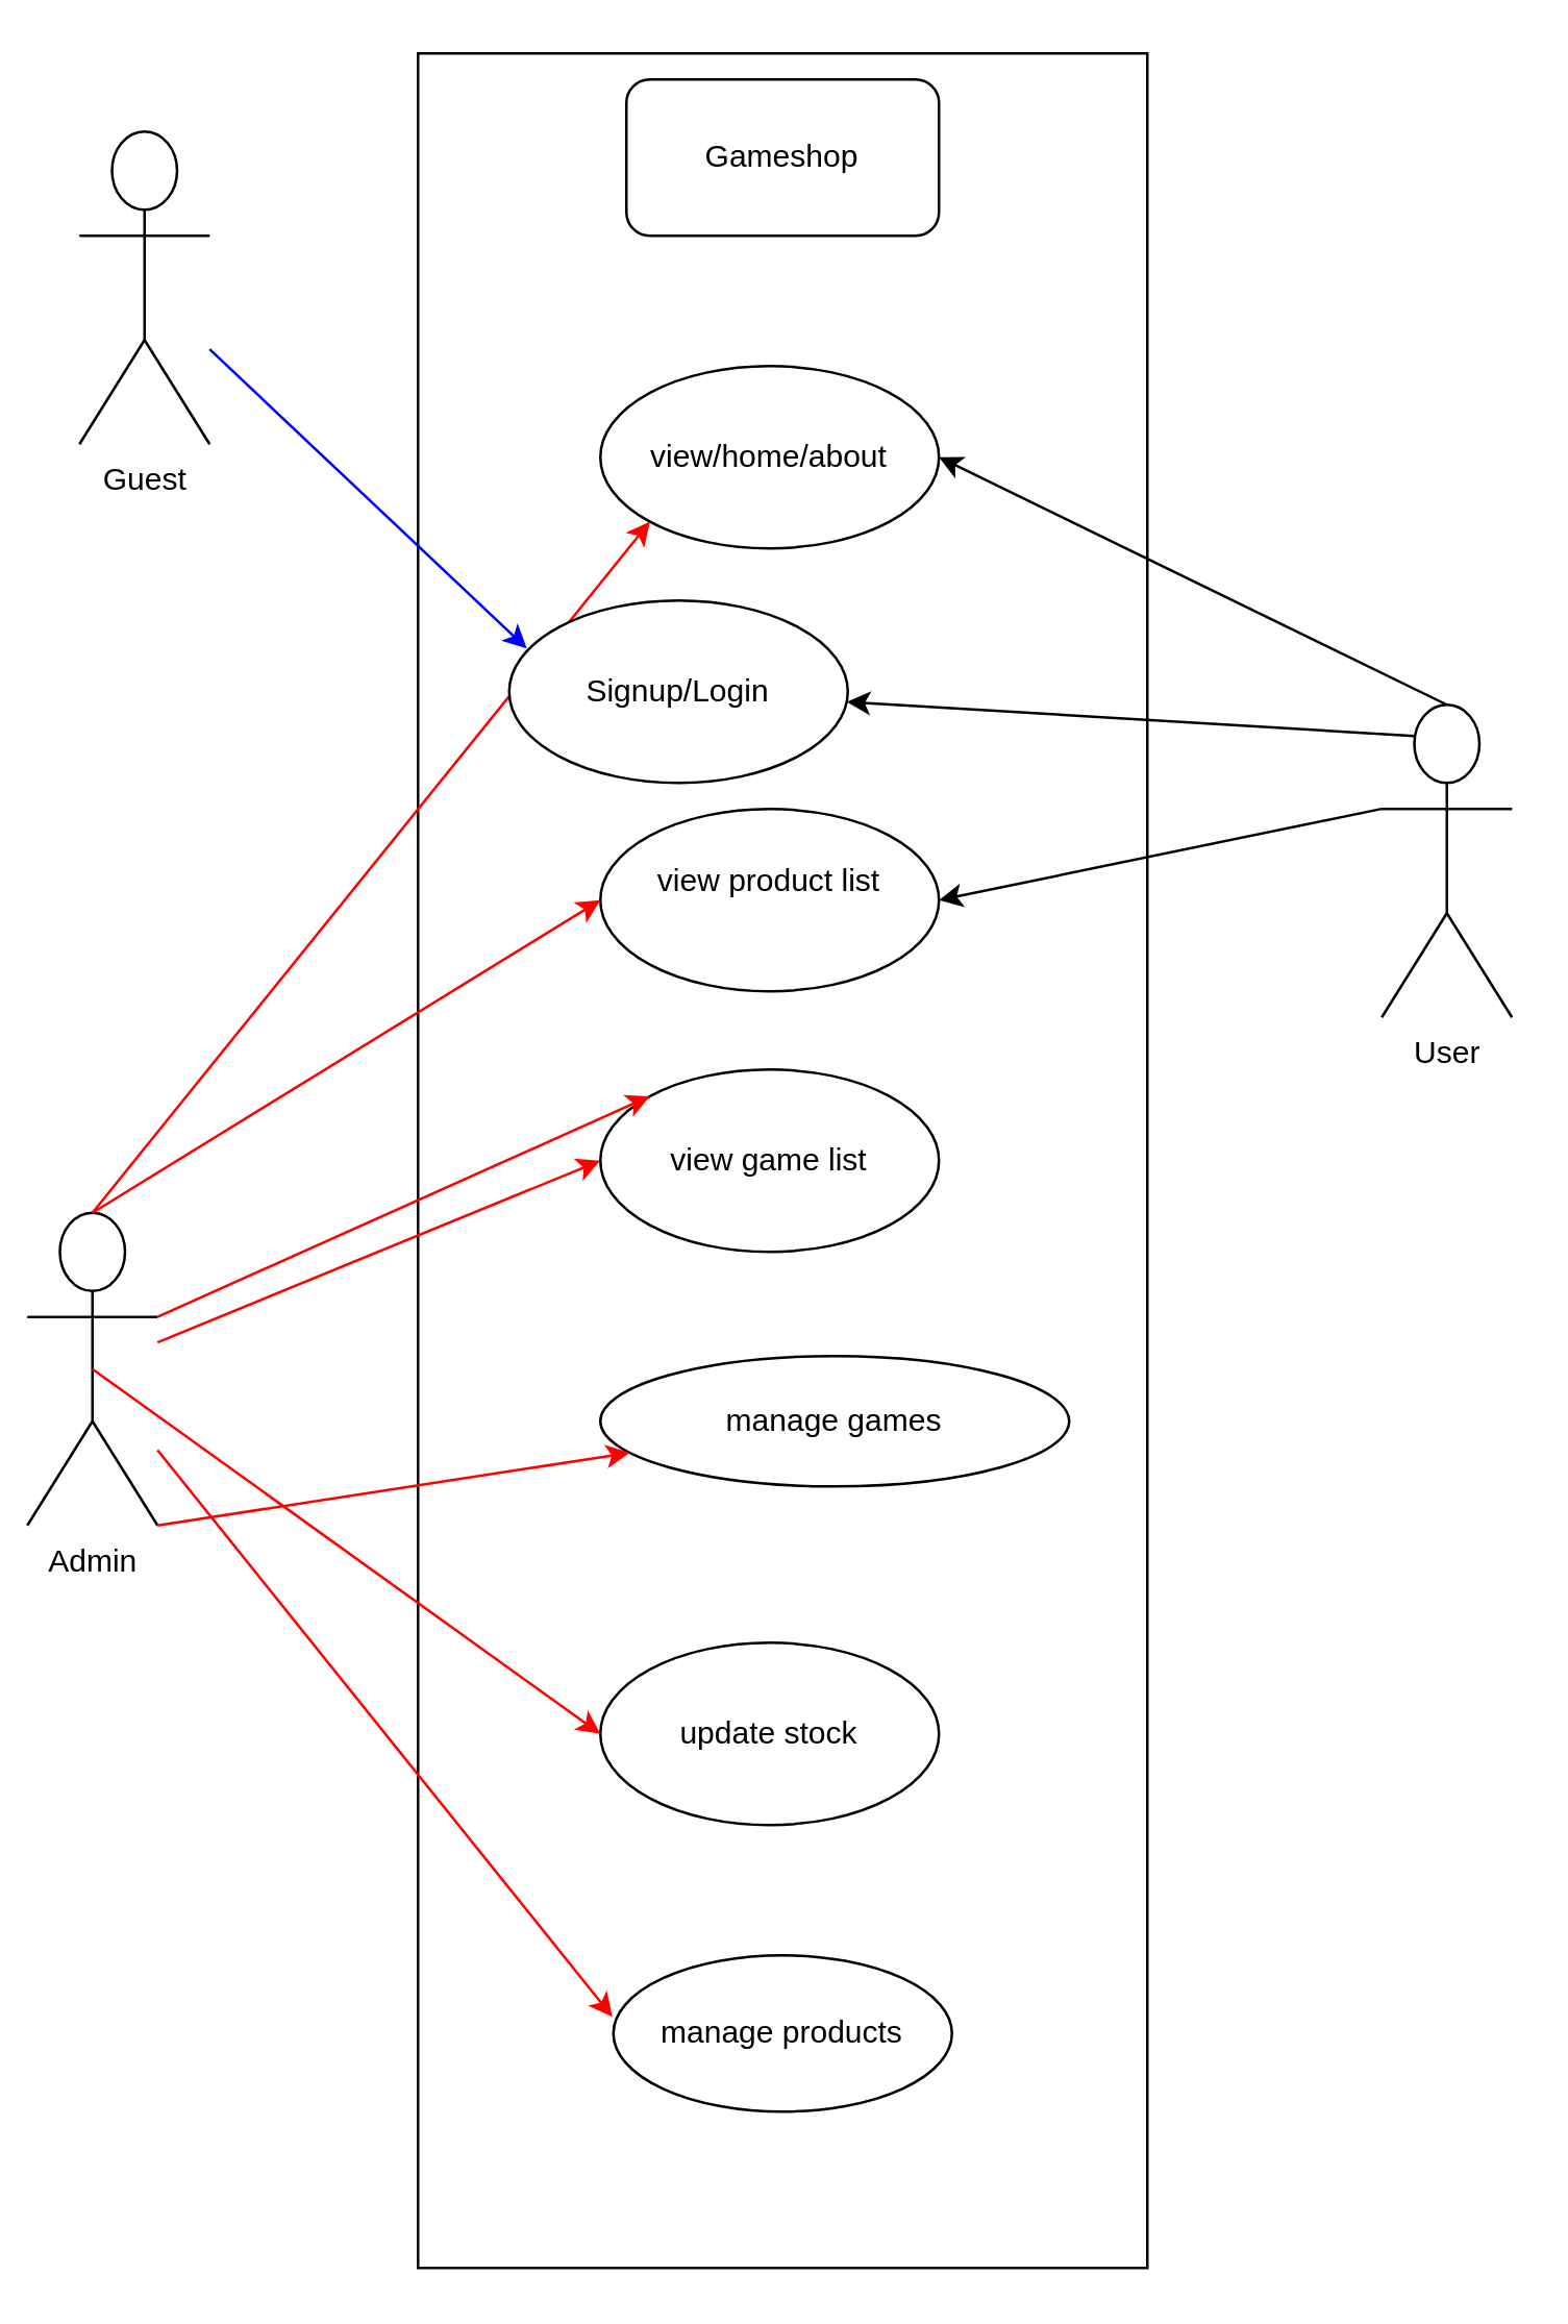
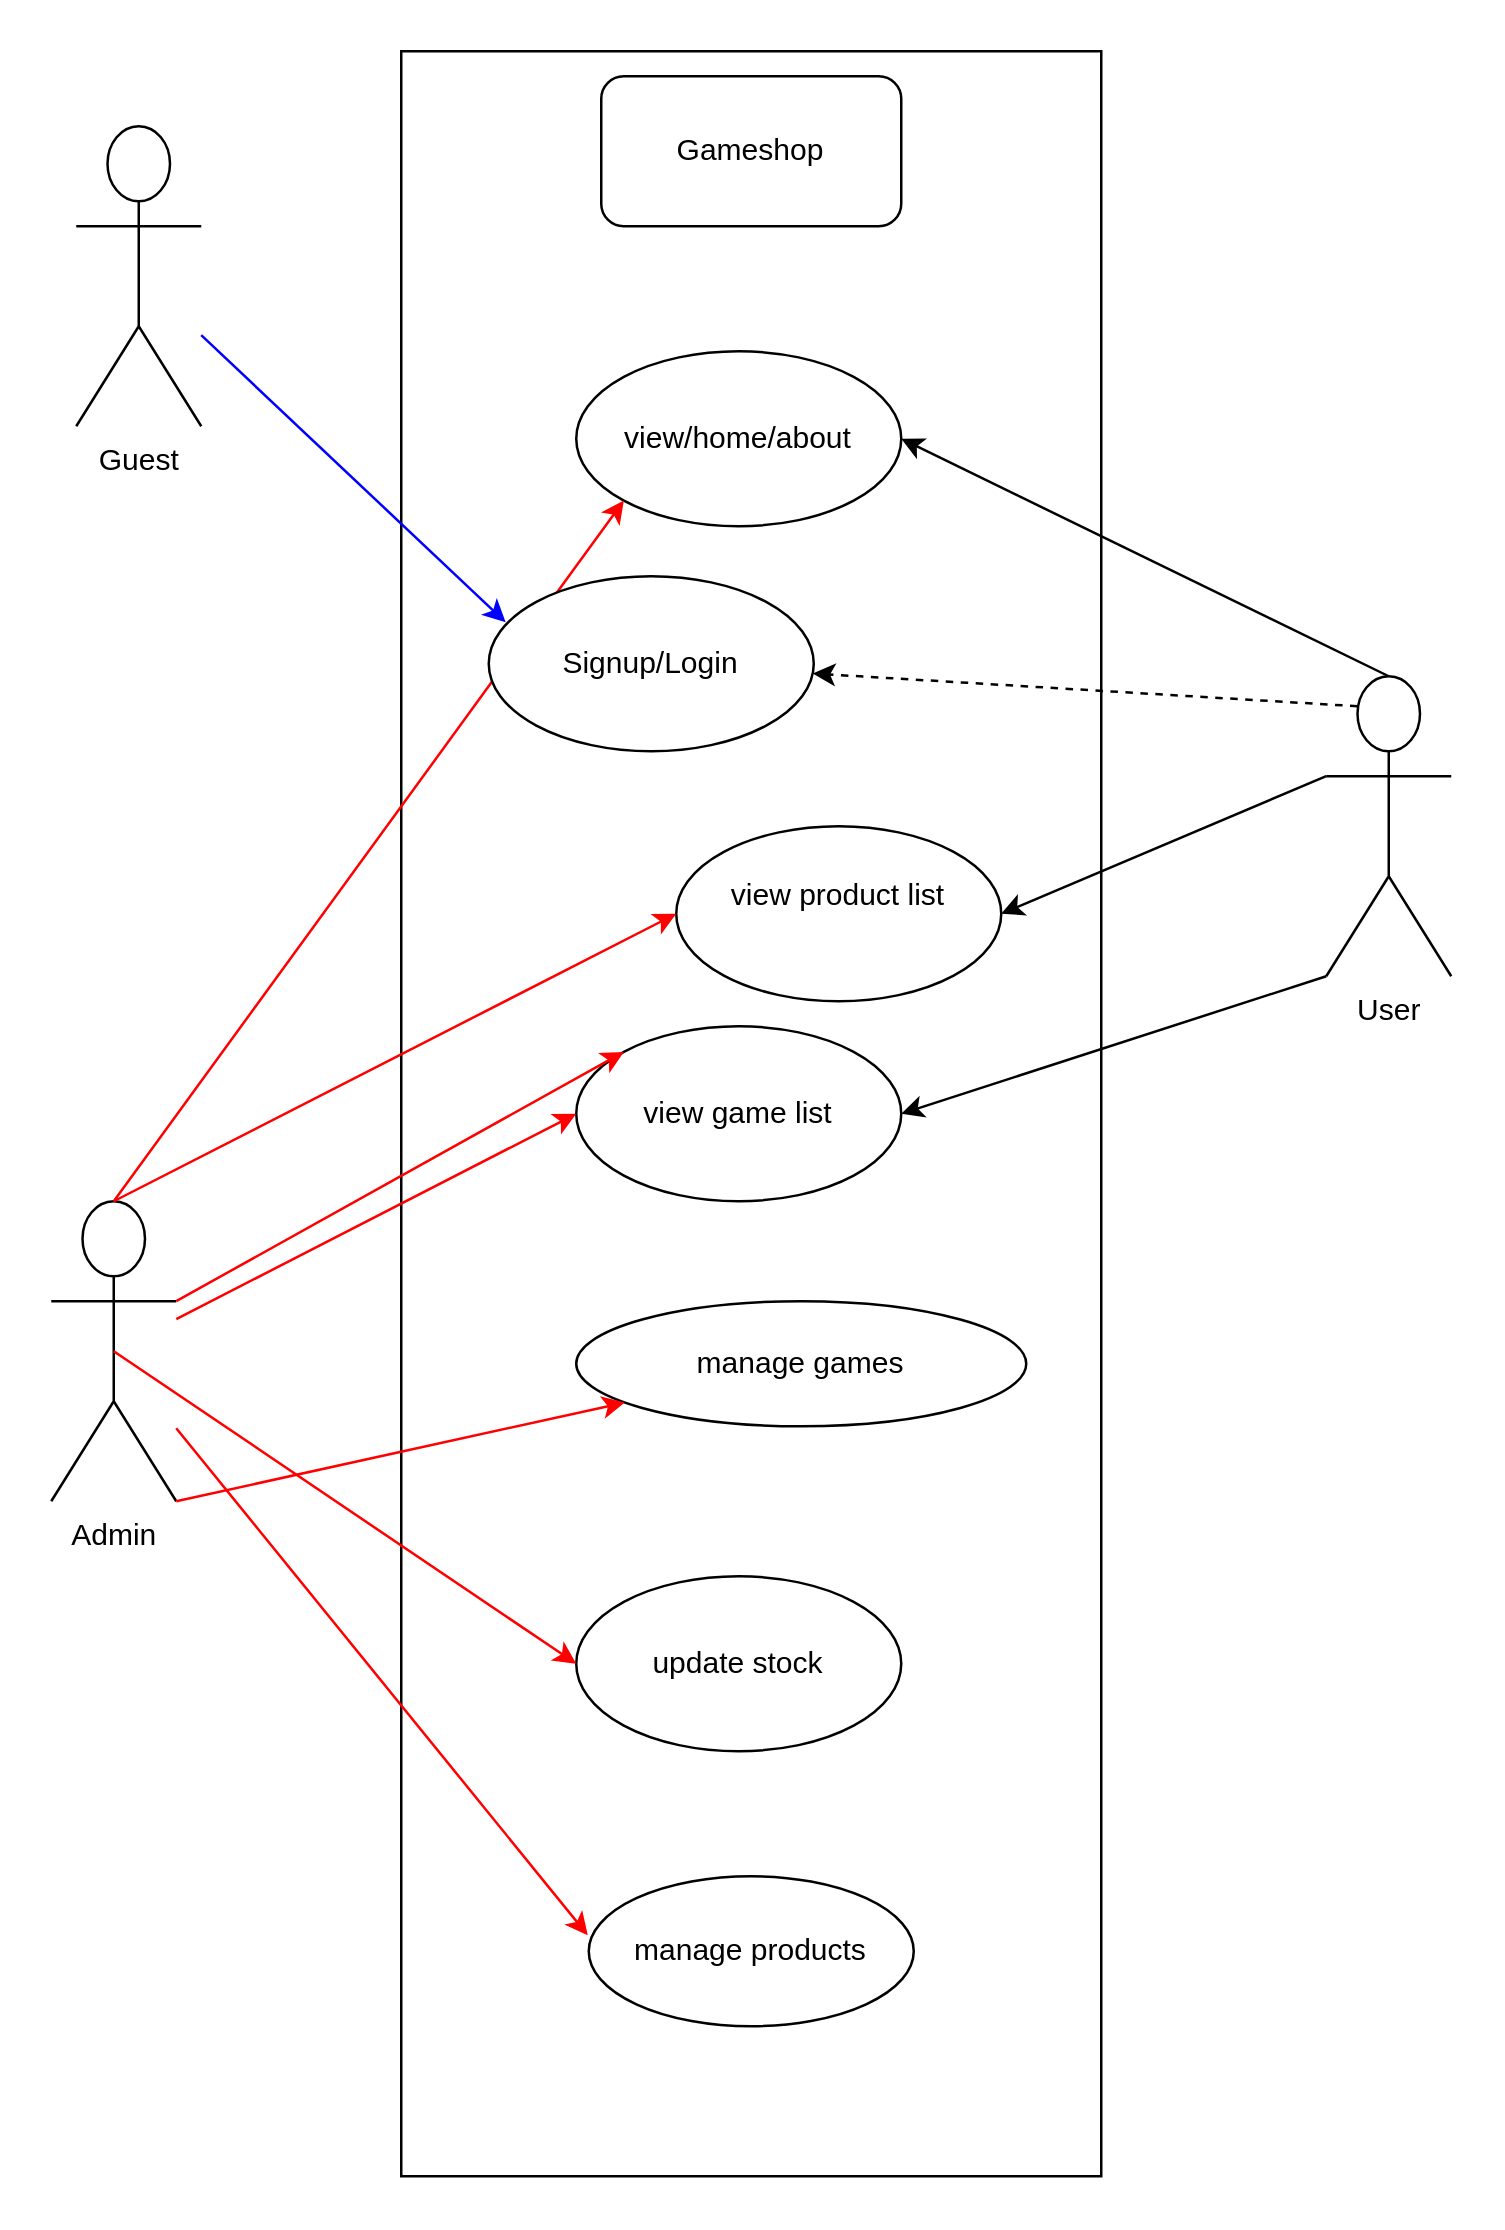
- <mxCell id="24" value="" style="endArrow=classic;html=1;rounded=0;exitX=0.25;exitY=0.1;exitDx=0;exitDy=0;exitPerimeter=0;" edge="1" parent="1" source="11" target="23"><mxGeometry width="50" height="50" relative="1" as="geometry"><mxPoint x="460" y="320" as="sourcePoint" /><mxPoint x="510" y="270" as="targetPoint" /></mxGeometry></mxCell>
+ <mxCell id="24" value="" style="endArrow=classic;html=1;rounded=0;exitX=0.25;exitY=0.1;exitDx=0;exitDy=0;exitPerimeter=0;dashed=1;" edge="1" parent="1" source="11" target="23"><mxGeometry width="50" height="50" relative="1" as="geometry"><mxPoint x="460" y="320" as="sourcePoint" /><mxPoint x="510" y="270" as="targetPoint" /></mxGeometry></mxCell>
- <mxCell id="5" value="&lt;div&gt;view product list&lt;/div&gt;&lt;div&gt;&lt;br&gt;&lt;/div&gt;" style="ellipse;whiteSpace=wrap;html=1;" vertex="1" parent="1"><mxGeometry x="230" y="310" width="130" height="70" as="geometry" /></mxCell>
+ <mxCell id="5" value="&lt;div&gt;view product list&lt;/div&gt;&lt;div&gt;&lt;br&gt;&lt;/div&gt;" style="ellipse;whiteSpace=wrap;html=1;" vertex="1" parent="1"><mxGeometry x="270" y="330" width="130" height="70" as="geometry" /></mxCell>
+ <mxCell id="20" value="" style="endArrow=classic;html=1;rounded=0;exitX=0;exitY=1;exitDx=0;exitDy=0;exitPerimeter=0;entryX=1;entryY=0.5;entryDx=0;entryDy=0;" edge="1" parent="1" source="11" target="6"><mxGeometry width="50" height="50" relative="1" as="geometry"><mxPoint x="490" y="490" as="sourcePoint" /><mxPoint x="540" y="440" as="targetPoint" /></mxGeometry></mxCell>
- <mxCell id="12" value="Admin&lt;div&gt;&lt;br&gt;&lt;/div&gt;" style="shape=umlActor;verticalLabelPosition=bottom;verticalAlign=top;html=1;outlineConnect=0;" vertex="1" parent="1"><mxGeometry x="10" y="465" width="50" height="120" as="geometry" /></mxCell>
+ <mxCell id="12" value="Admin&lt;div&gt;&lt;br&gt;&lt;/div&gt;" style="shape=umlActor;verticalLabelPosition=bottom;verticalAlign=top;html=1;outlineConnect=0;" vertex="1" parent="1"><mxGeometry x="20" y="480" width="50" height="120" as="geometry" /></mxCell>
